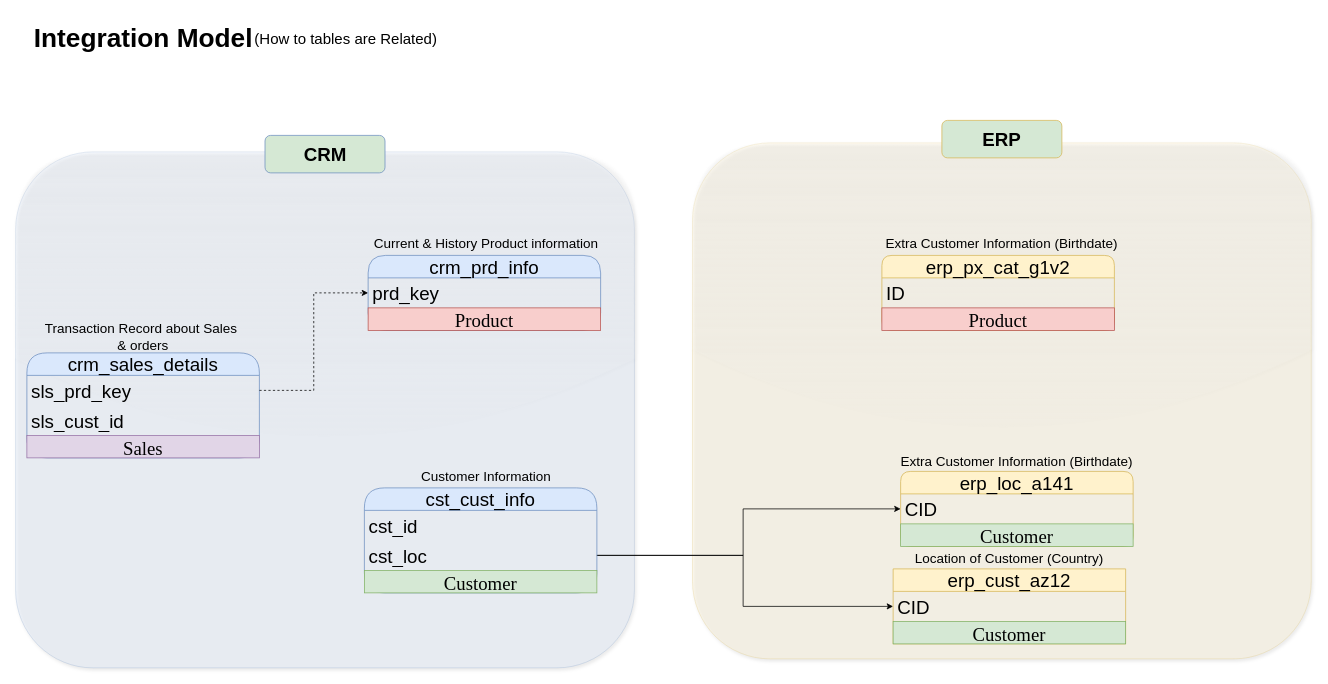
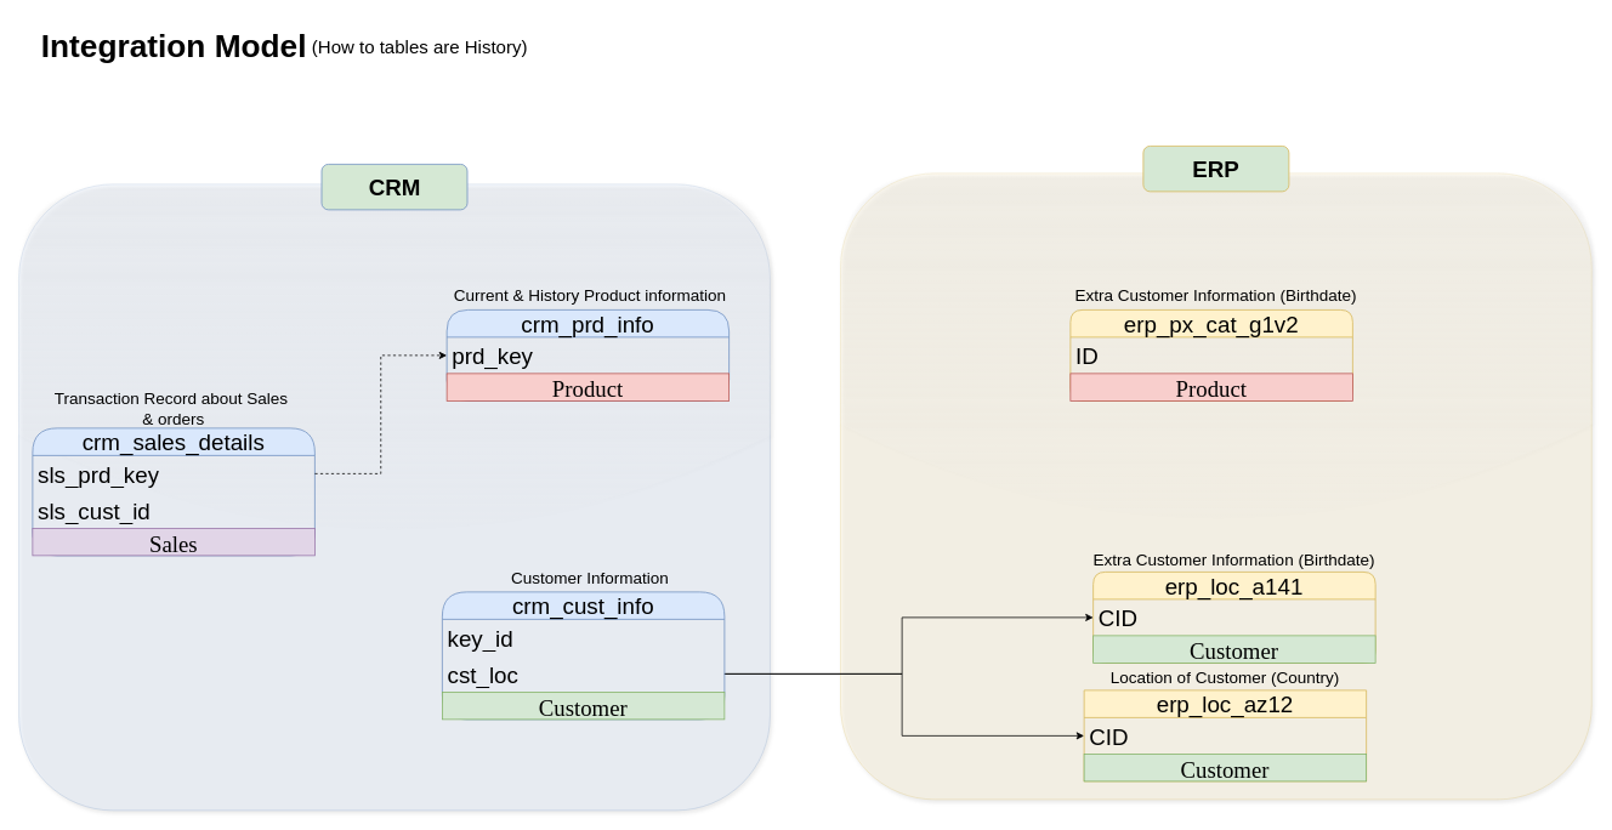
- <mxCell id="5" value="&lt;font&gt;(How to tables are Related)&lt;/font&gt;" style="text;html=1;align=center;verticalAlign=middle;resizable=0;points=[];autosize=1;strokeColor=none;fillColor=none;fontSize=20;" parent="1" vertex="1"><mxGeometry x="325" y="31" width="270" height="40" as="geometry" /></mxCell>
+ <mxCell id="5" value="&lt;font&gt;(How to tables are History)&lt;/font&gt;" style="text;html=1;align=center;verticalAlign=middle;resizable=0;points=[];autosize=1;strokeColor=none;fillColor=none;fontSize=20;" parent="1" vertex="1"><mxGeometry x="325" y="31" width="270" height="40" as="geometry" /></mxCell>
- <mxCell id="17" value="cst_cust_info" style="swimlane;fontStyle=0;childLayout=stackLayout;horizontal=1;startSize=30;horizontalStack=0;resizeParent=1;resizeParentMax=0;resizeLast=0;collapsible=1;marginBottom=0;whiteSpace=wrap;html=1;fontSize=25;fillColor=#dae8fc;strokeColor=#6c8ebf;rounded=1;arcSize=30;" parent="16" vertex="1"><mxGeometry y="30" width="310" height="140" as="geometry" /></mxCell>
+ <mxCell id="17" value="crm_cust_info" style="swimlane;fontStyle=0;childLayout=stackLayout;horizontal=1;startSize=30;horizontalStack=0;resizeParent=1;resizeParentMax=0;resizeLast=0;collapsible=1;marginBottom=0;whiteSpace=wrap;html=1;fontSize=25;fillColor=#dae8fc;strokeColor=#6c8ebf;rounded=1;arcSize=30;" parent="16" vertex="1"><mxGeometry y="30" width="310" height="140" as="geometry" /></mxCell>
- <mxCell id="18" value="cst_id" style="text;strokeColor=none;fillColor=none;align=left;verticalAlign=middle;spacingLeft=4;spacingRight=4;overflow=hidden;points=[[0,0.5],[1,0.5]];portConstraint=eastwest;rotatable=0;whiteSpace=wrap;html=1;fontSize=25;" parent="17" vertex="1"><mxGeometry y="30" width="310" height="40" as="geometry" /></mxCell>
+ <mxCell id="18" value="key_id" style="text;strokeColor=none;fillColor=none;align=left;verticalAlign=middle;spacingLeft=4;spacingRight=4;overflow=hidden;points=[[0,0.5],[1,0.5]];portConstraint=eastwest;rotatable=0;whiteSpace=wrap;html=1;fontSize=25;" parent="17" vertex="1"><mxGeometry y="30" width="310" height="40" as="geometry" /></mxCell>
- <mxCell id="23" value="erp_cust_az12" style="swimlane;fontStyle=0;childLayout=stackLayout;horizontal=1;startSize=30;horizontalStack=0;resizeParent=1;resizeParentMax=0;resizeLast=0;collapsible=1;marginBottom=0;whiteSpace=wrap;html=1;fontSize=25;fillColor=#fff2cc;strokeColor=#d6b656;" parent="22" vertex="1"><mxGeometry x="20" y="28" width="310" height="100" as="geometry" /></mxCell>
+ <mxCell id="23" value="erp_loc_az12" style="swimlane;fontStyle=0;childLayout=stackLayout;horizontal=1;startSize=30;horizontalStack=0;resizeParent=1;resizeParentMax=0;resizeLast=0;collapsible=1;marginBottom=0;whiteSpace=wrap;html=1;fontSize=25;fillColor=#fff2cc;strokeColor=#d6b656;" parent="22" vertex="1"><mxGeometry x="20" y="28" width="310" height="100" as="geometry" /></mxCell>
